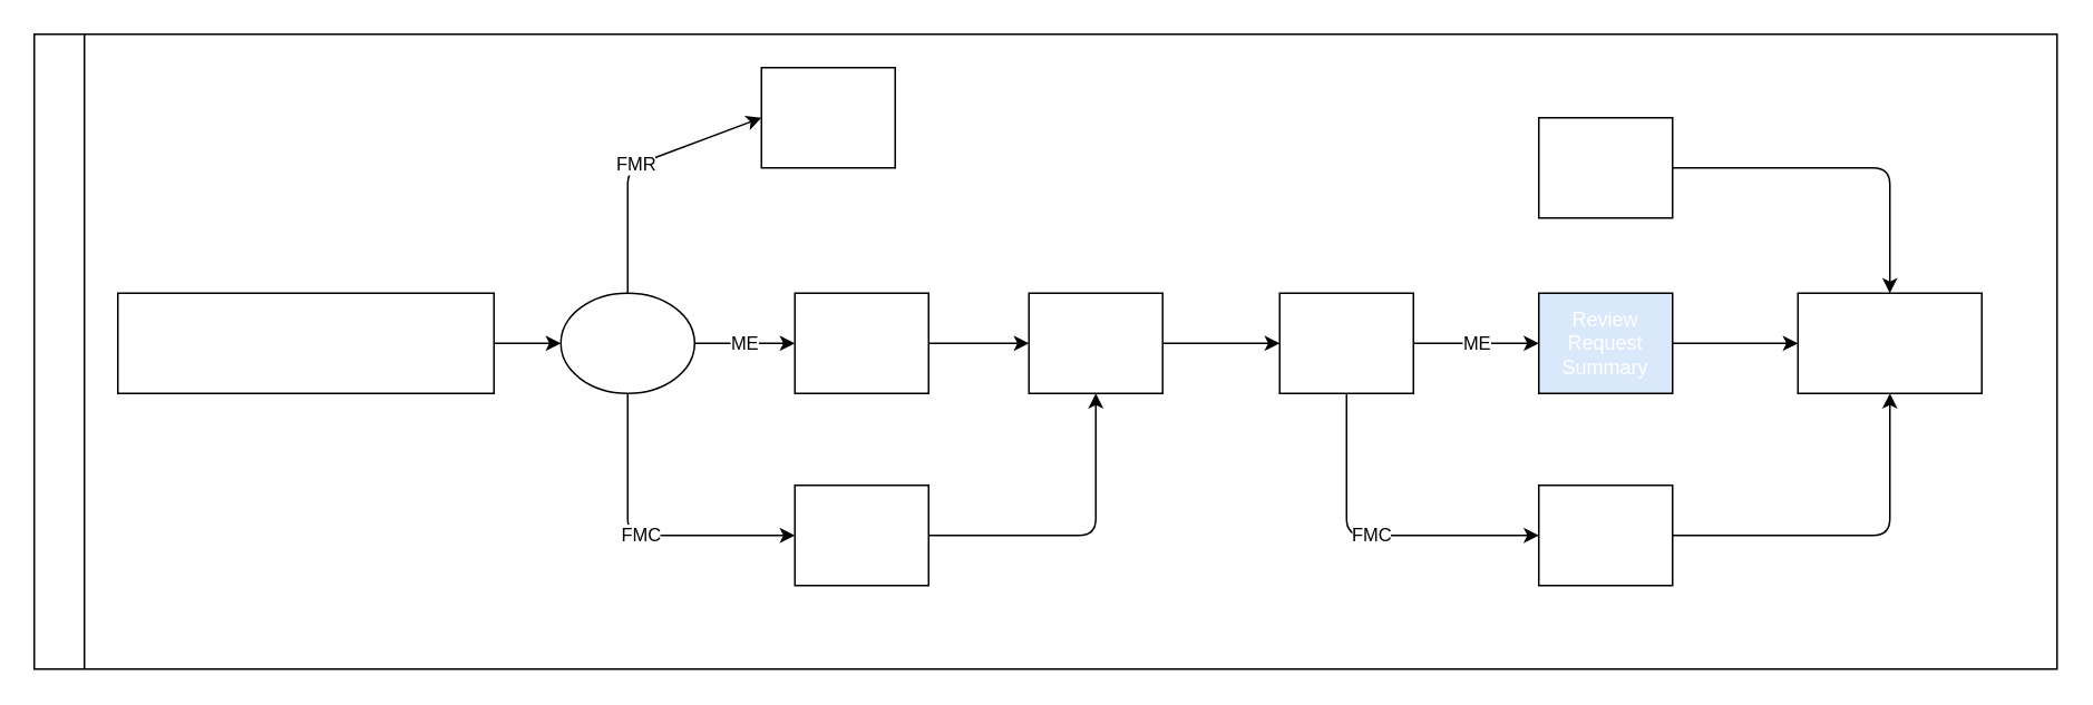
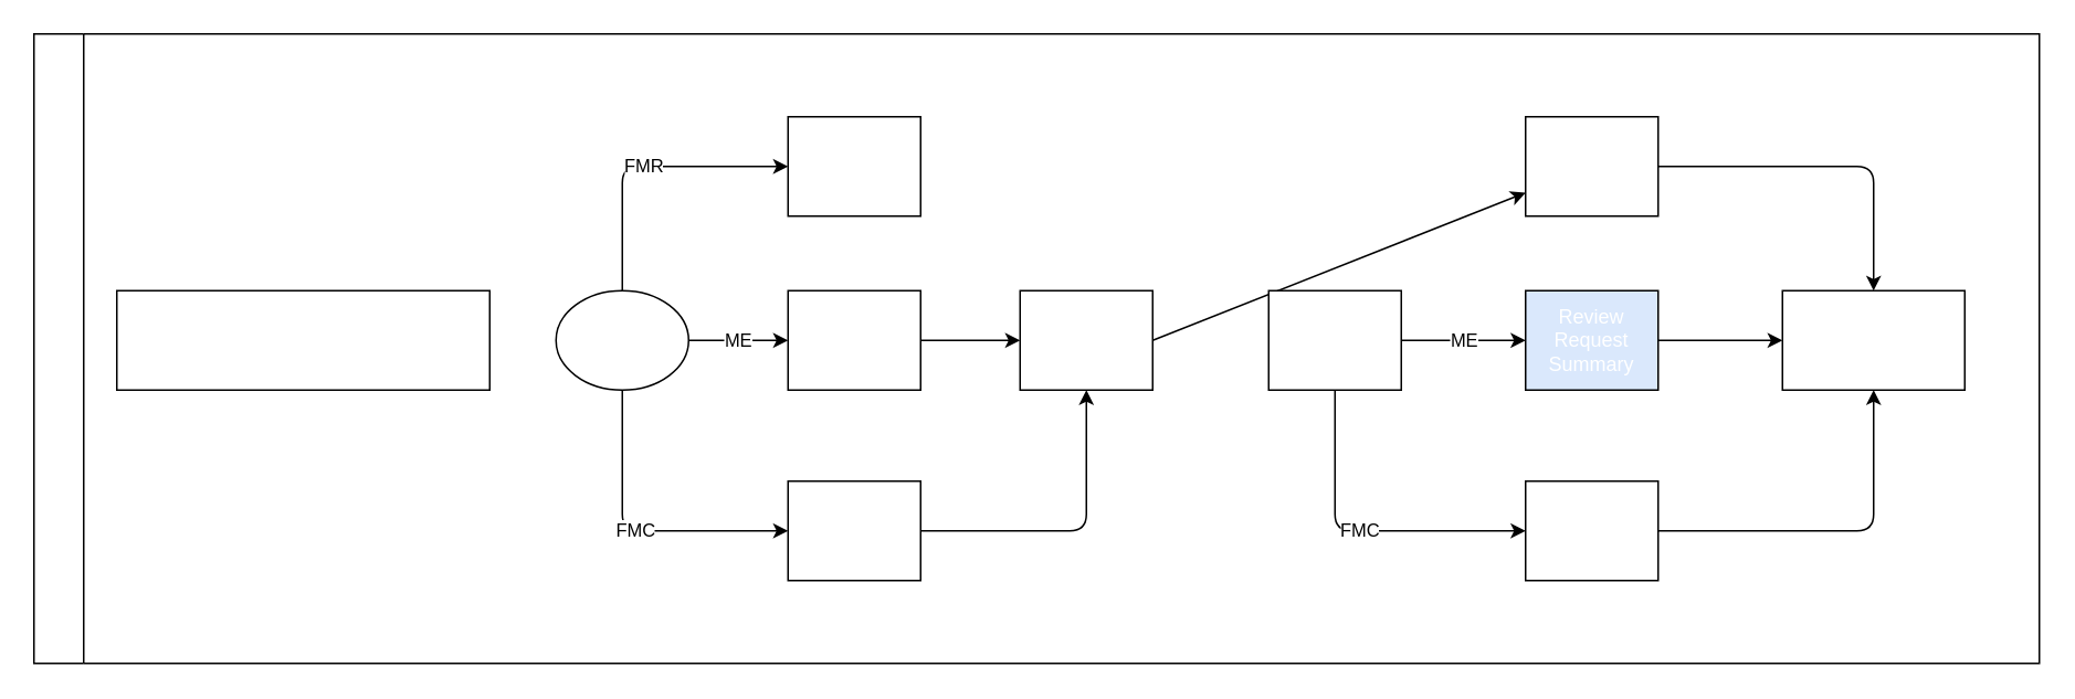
- <mxCell id="18" value="&lt;font&gt;Encode Receipts&lt;br&gt;&lt;/font&gt;" style="rounded=0;whiteSpace=wrap;html=1;fontFamily=Helvetica;fontSize=12;fontColor=#FFFFFF;align=center;strokeColor=default;" vertex="1" parent="3"><mxGeometry x="435" y="20" width="80" height="60" as="geometry" /></mxCell>
+ <mxCell id="18" value="&lt;font&gt;Encode Receipts&lt;br&gt;&lt;/font&gt;" style="rounded=0;whiteSpace=wrap;html=1;fontFamily=Helvetica;fontSize=12;fontColor=#FFFFFF;align=center;strokeColor=default;" vertex="1" parent="3"><mxGeometry x="455" y="50" width="80" height="60" as="geometry" /></mxCell>
- <mxCell id="4" style="edgeStyle=none;html=1;exitX=1;exitY=0.5;exitDx=0;exitDy=0;" edge="1" parent="3" source="5" target="9"><mxGeometry relative="1" as="geometry"><mxPoint x="280" y="185" as="targetPoint" /></mxGeometry></mxCell>
- <mxCell id="12" style="edgeStyle=none;html=1;exitX=1;exitY=0.5;exitDx=0;exitDy=0;entryX=0;entryY=0.5;entryDx=0;entryDy=0;" edge="1" parent="3" source="13" target="16"><mxGeometry relative="1" as="geometry" /></mxCell>
+ <mxCell id="12" style="edgeStyle=none;html=1;exitX=1;exitY=0.5;exitDx=0;exitDy=0;" edge="1" parent="3" source="13" target="24"><mxGeometry relative="1" as="geometry" /></mxCell>
